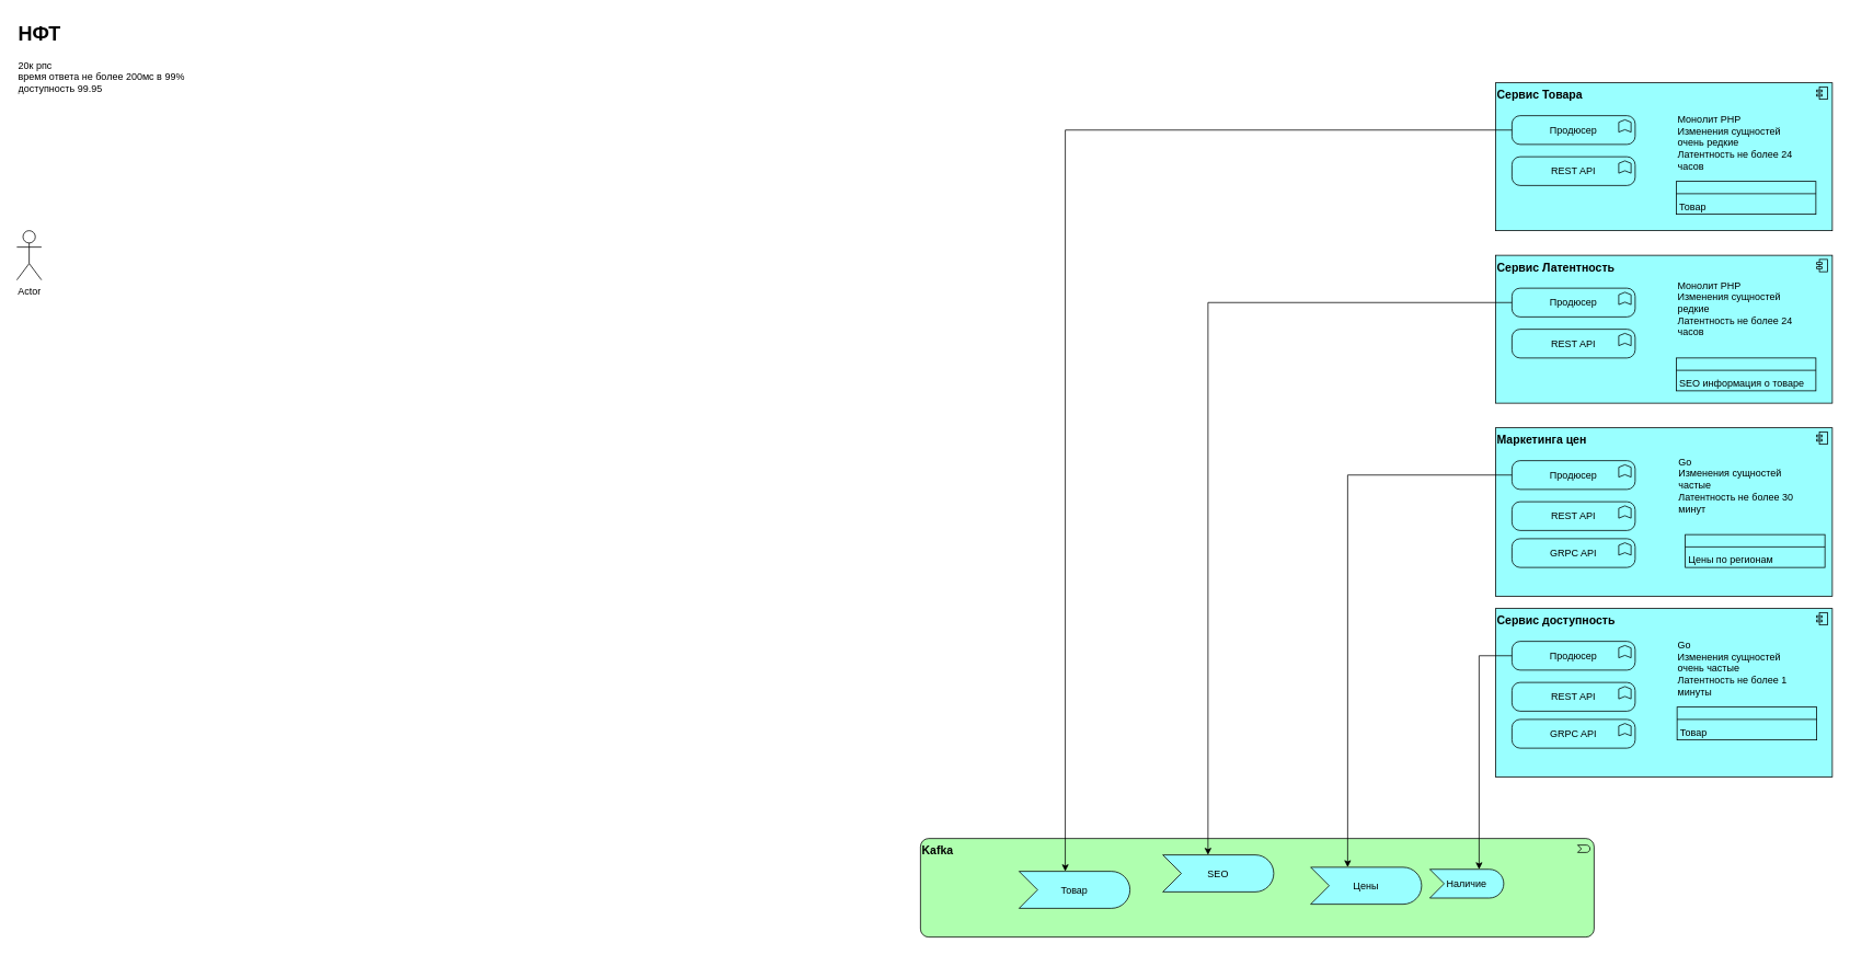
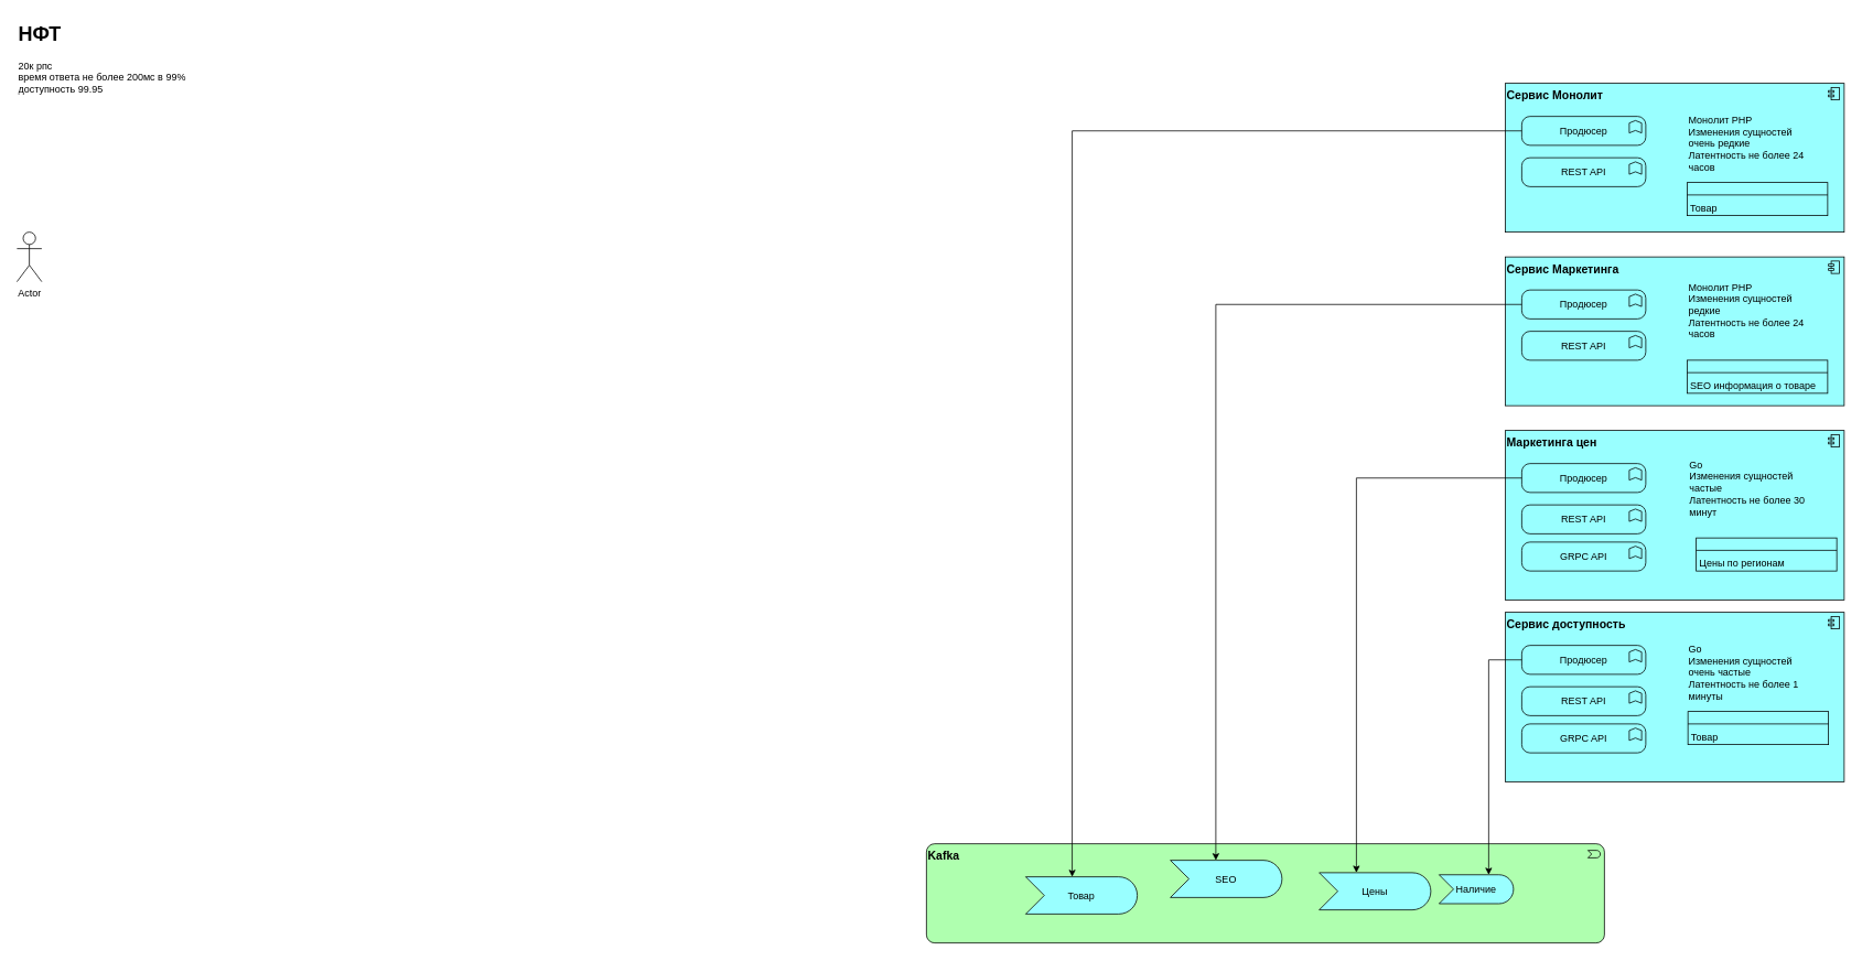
- <mxCell id="4" value="Сервис Товара" style="html=1;outlineConnect=0;whiteSpace=wrap;fillColor=#99ffff;shape=mxgraph.archimate3.application;appType=comp;archiType=square;verticalAlign=top;align=left;fontStyle=1;fontSize=14;" parent="3" vertex="1"><mxGeometry width="410" height="180" as="geometry" /></mxCell>
+ <mxCell id="4" value="Сервис Монолит" style="html=1;outlineConnect=0;whiteSpace=wrap;fillColor=#99ffff;shape=mxgraph.archimate3.application;appType=comp;archiType=square;verticalAlign=top;align=left;fontStyle=1;fontSize=14;" parent="3" vertex="1"><mxGeometry width="410" height="180" as="geometry" /></mxCell>
- <mxCell id="17" value="Сервис Латентность" style="html=1;outlineConnect=0;whiteSpace=wrap;fillColor=#99ffff;shape=mxgraph.archimate3.application;appType=comp;archiType=square;verticalAlign=top;align=left;fontStyle=1;fontSize=14;" parent="16" vertex="1"><mxGeometry width="410" height="180" as="geometry" /></mxCell>
+ <mxCell id="17" value="Сервис Маркетинга" style="html=1;outlineConnect=0;whiteSpace=wrap;fillColor=#99ffff;shape=mxgraph.archimate3.application;appType=comp;archiType=square;verticalAlign=top;align=left;fontStyle=1;fontSize=14;" parent="16" vertex="1"><mxGeometry width="410" height="180" as="geometry" /></mxCell>
